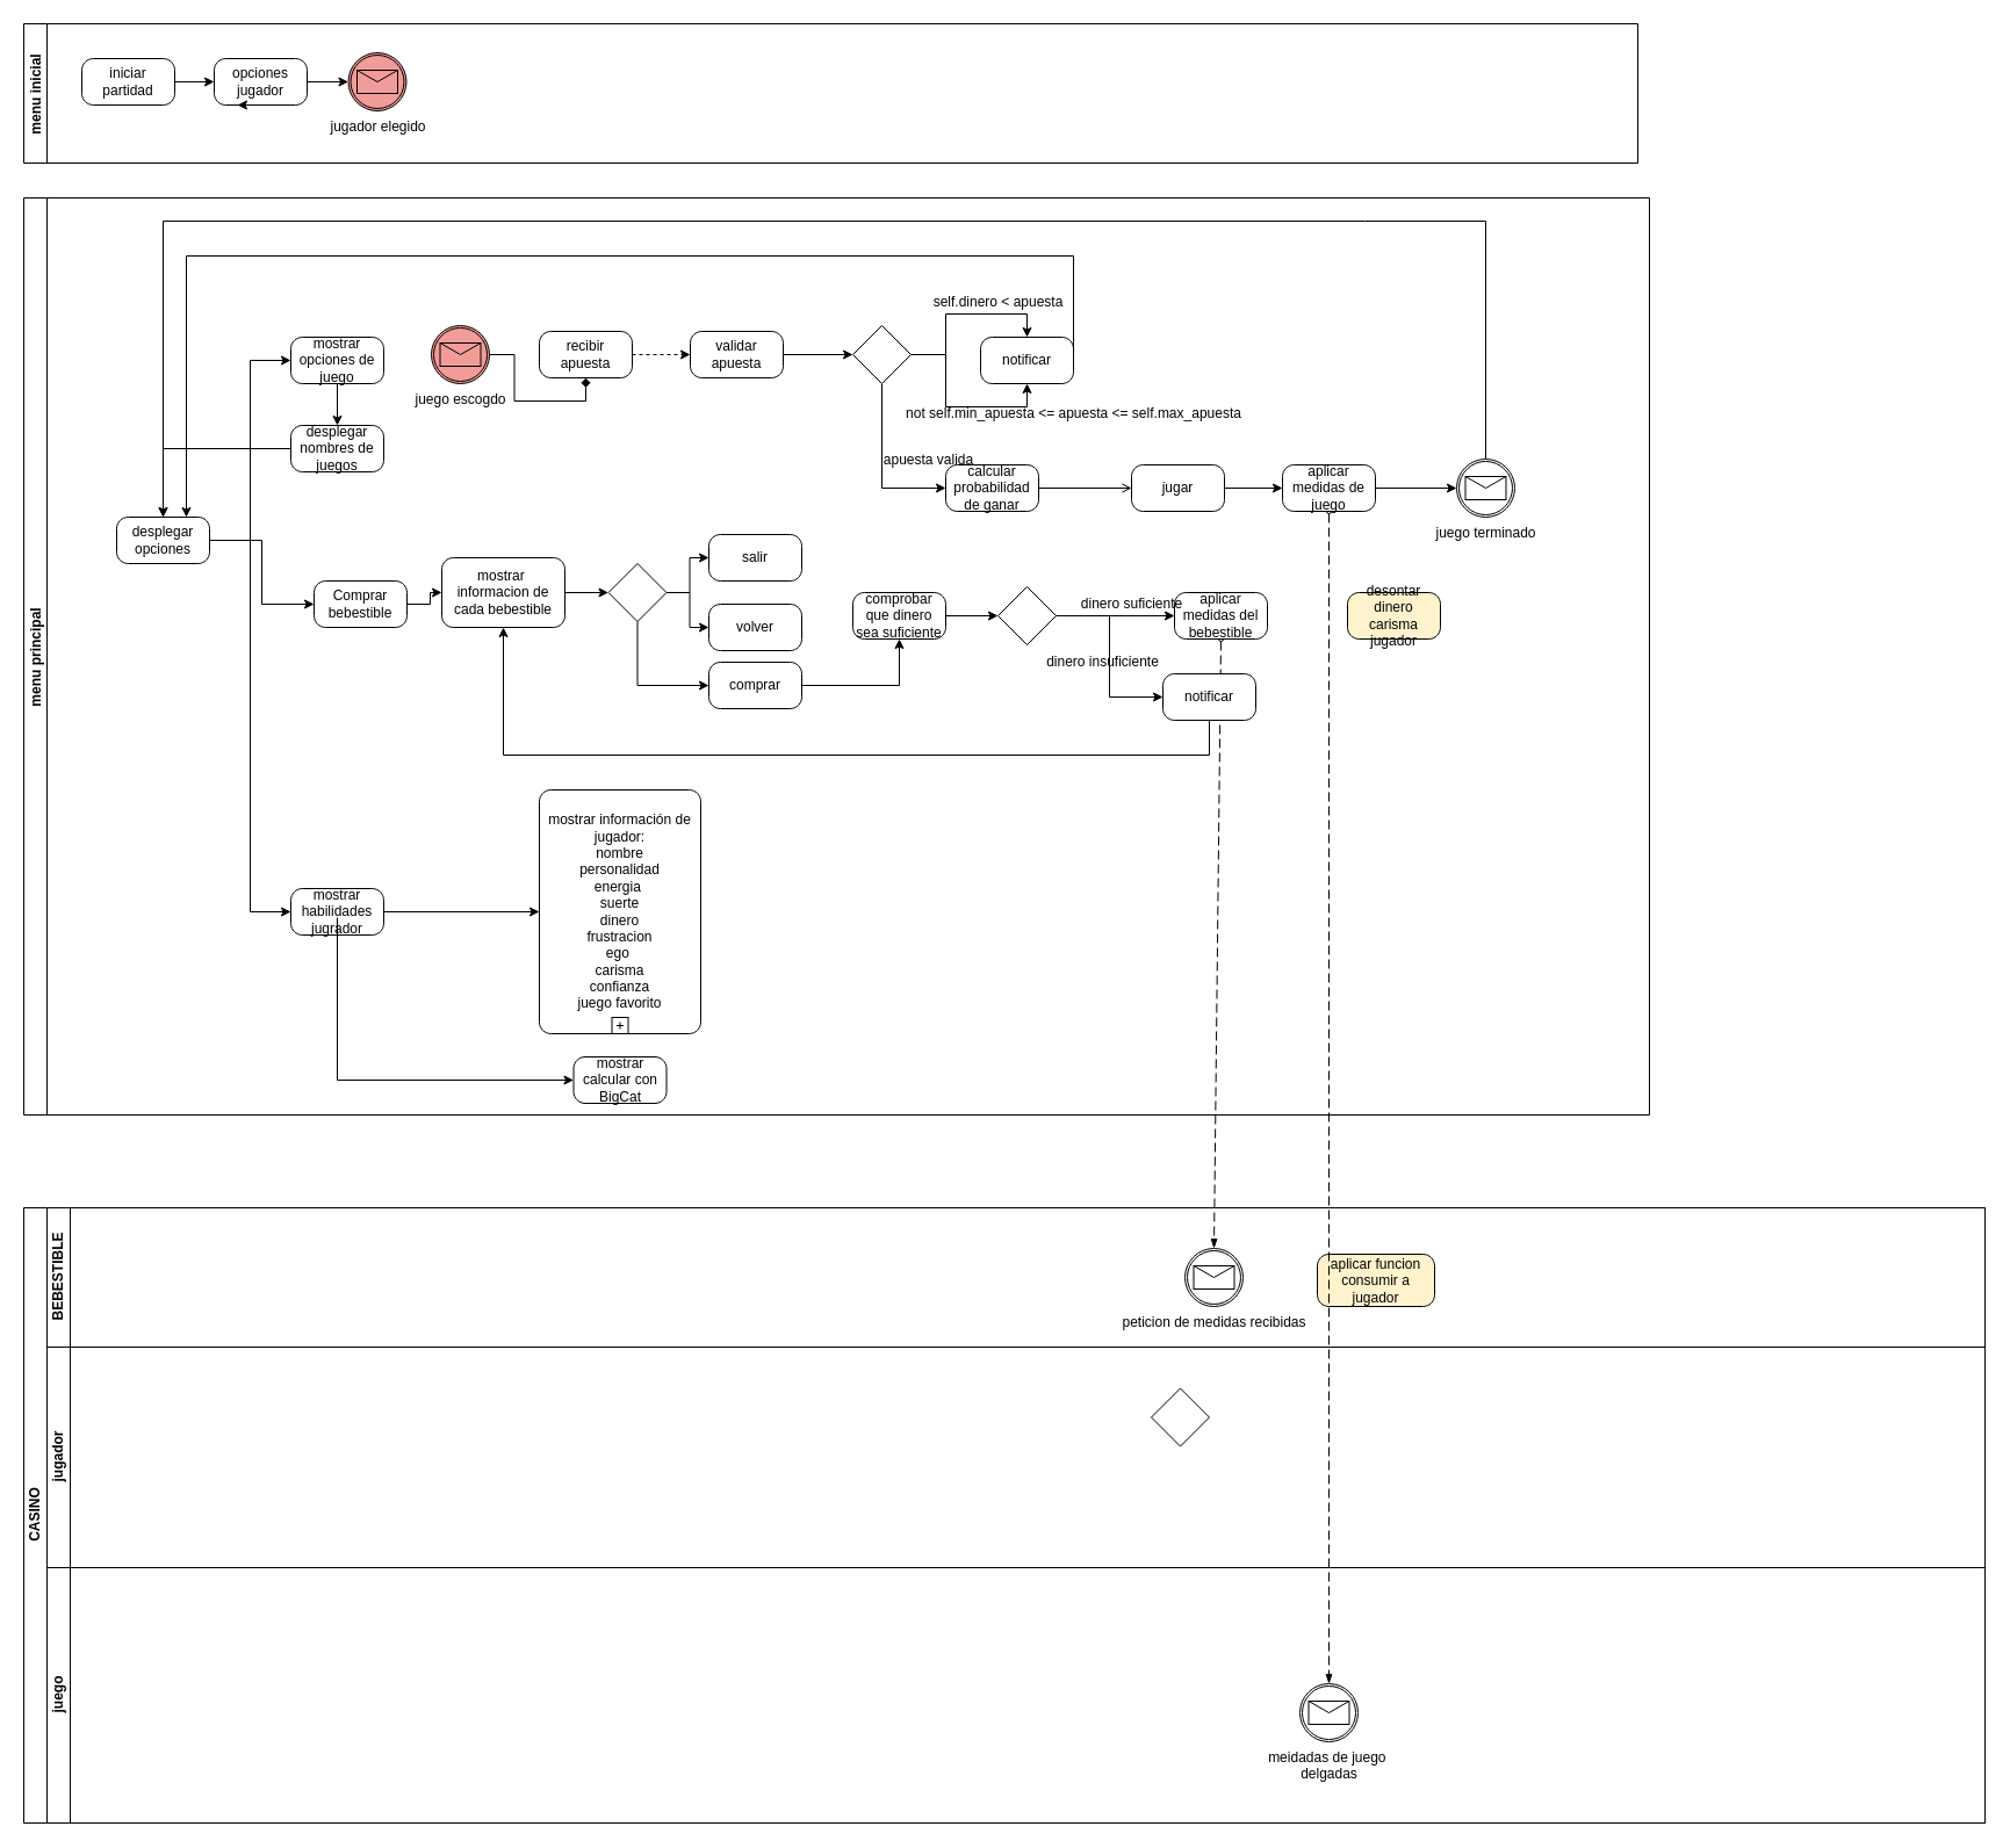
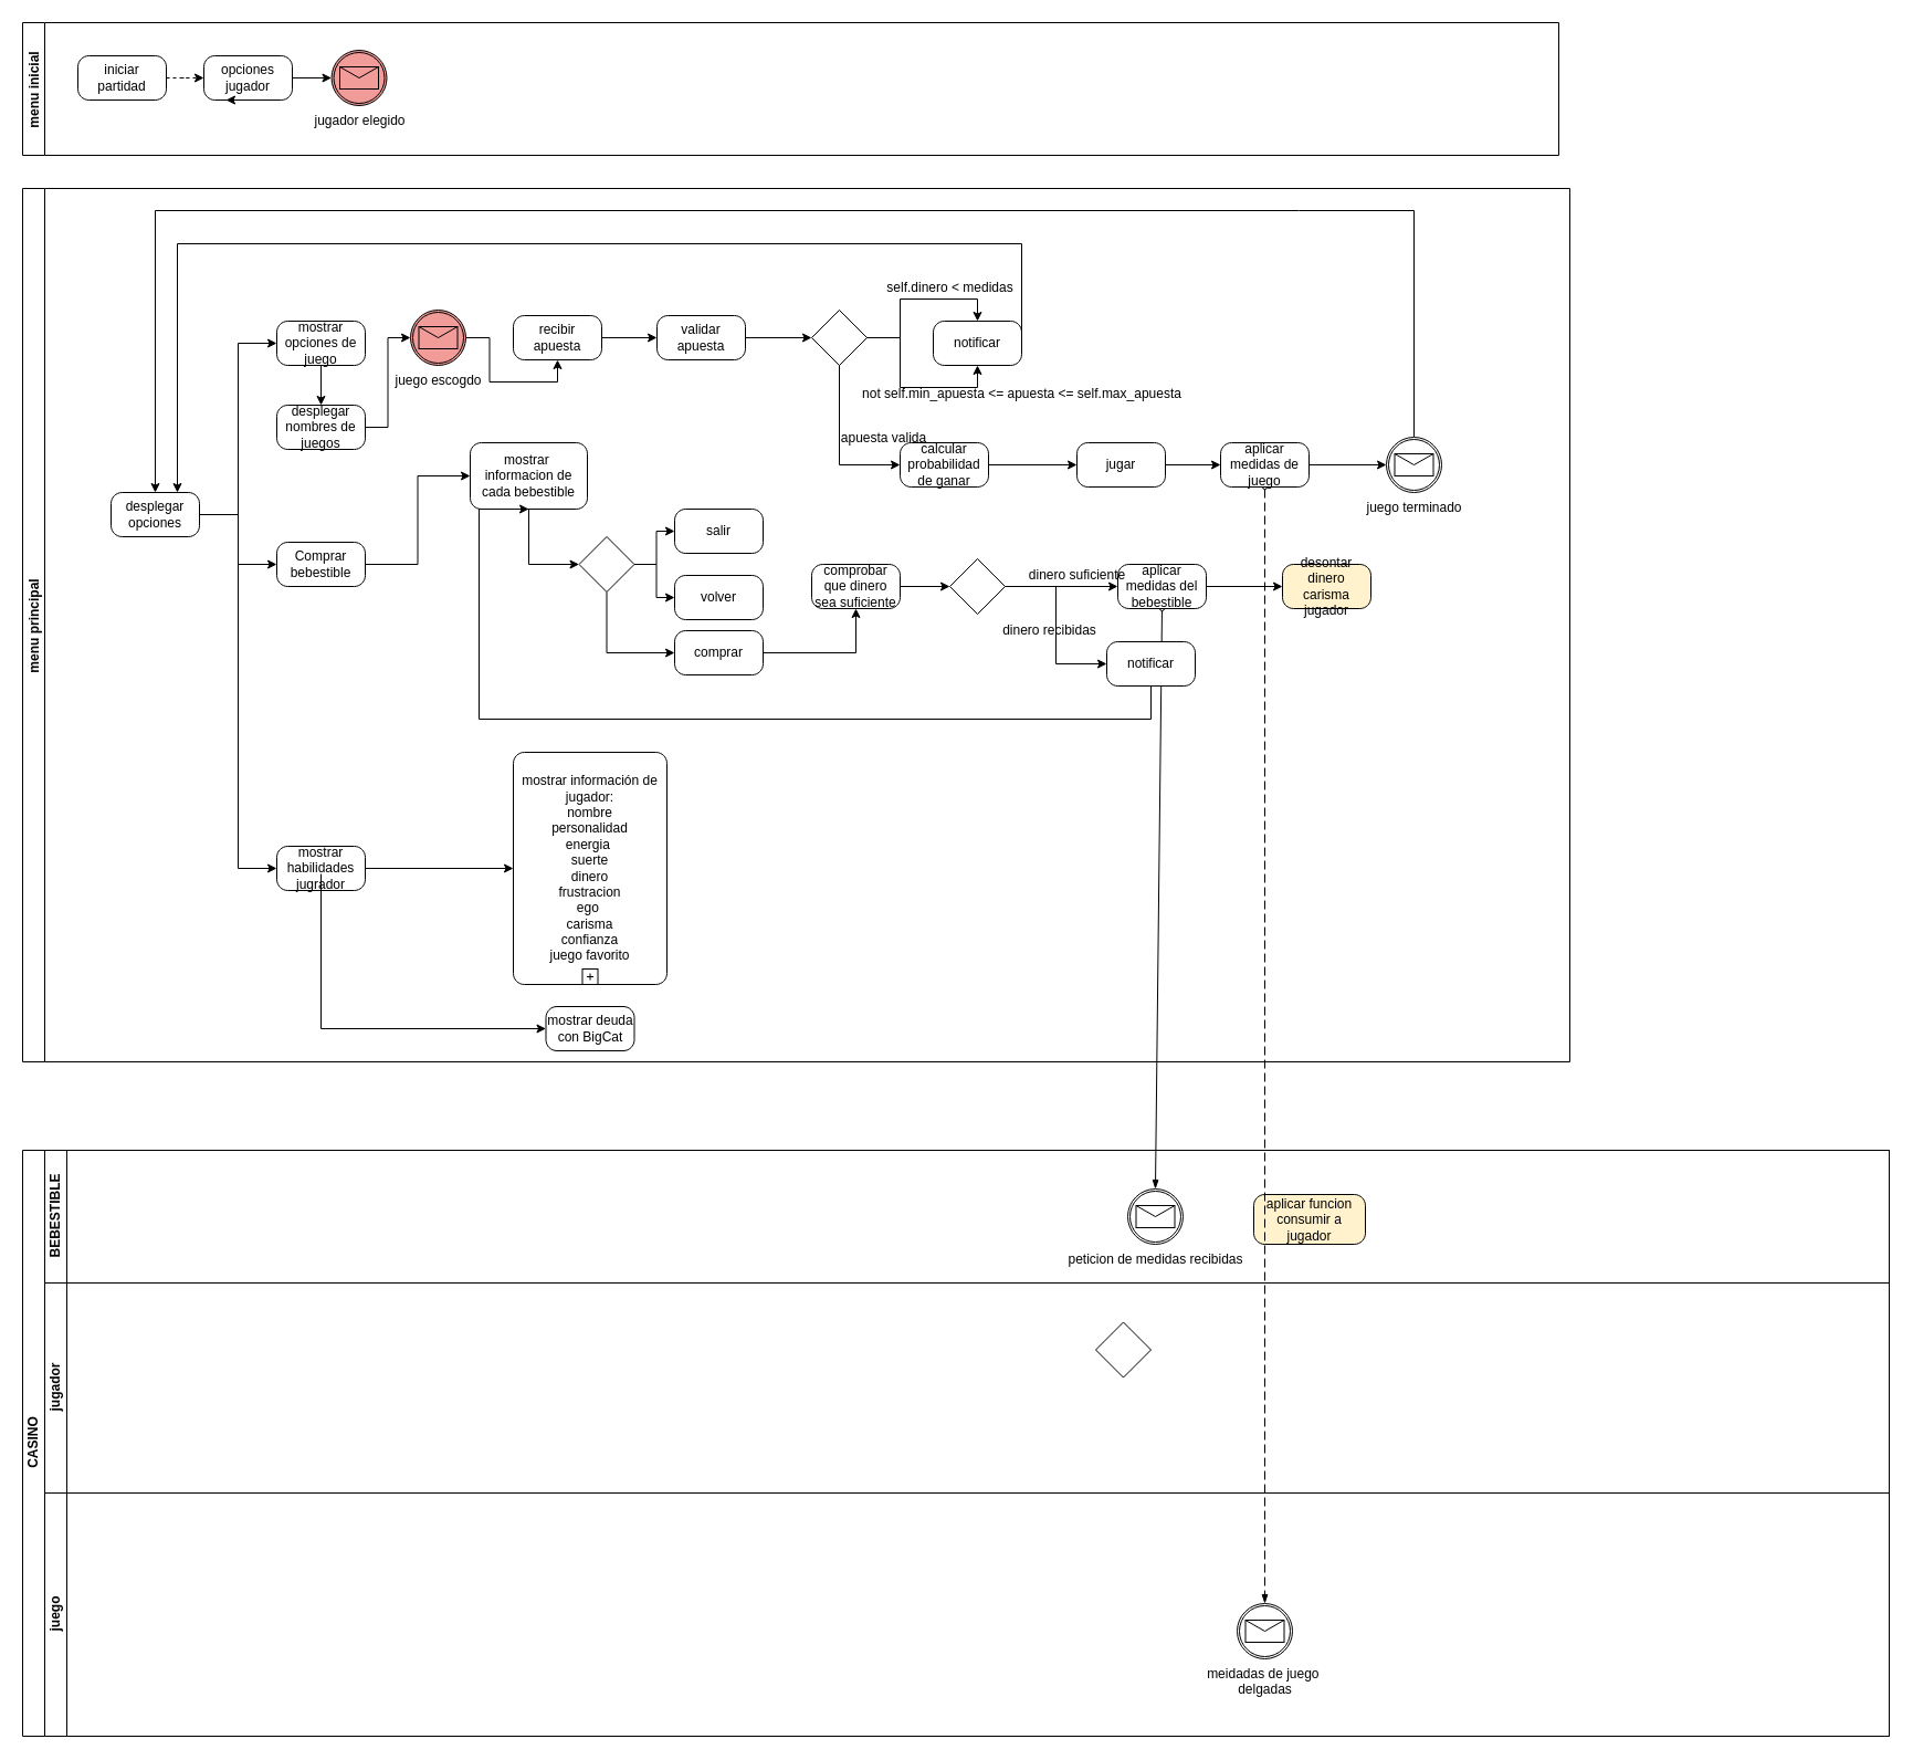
- <mxCell id="77" value="" style="edgeStyle=orthogonalEdgeStyle;rounded=0;orthogonalLoop=1;jettySize=auto;html=1;" edge="1" parent="73" source="74" target="75"><mxGeometry relative="1" as="geometry" /></mxCell>
+ <mxCell id="77" value="" style="edgeStyle=orthogonalEdgeStyle;rounded=0;orthogonalLoop=1;jettySize=auto;html=1;dashed=1;" edge="1" parent="73" source="74" target="75"><mxGeometry relative="1" as="geometry" /></mxCell>
- <mxCell id="33" value="self.dinero &amp;lt; apuesta" style="text;html=1;align=center;verticalAlign=middle;resizable=0;points=[];autosize=1;strokeColor=none;fillColor=none;" vertex="1" parent="12"><mxGeometry x="774" y="80" width="130" height="20" as="geometry" /></mxCell>
+ <mxCell id="33" value="self.dinero &amp;lt; medidas" style="text;html=1;align=center;verticalAlign=middle;resizable=0;points=[];autosize=1;strokeColor=none;fillColor=none;" vertex="1" parent="12"><mxGeometry x="774" y="80" width="130" height="20" as="geometry" /></mxCell>
- <mxCell id="25" style="edgeStyle=orthogonalEdgeStyle;rounded=0;orthogonalLoop=1;jettySize=auto;html=1;entryX=0;entryY=0.5;entryDx=0;entryDy=0;entryPerimeter=0;dashed=1;" edge="1" parent="12" source="22" target="24"><mxGeometry relative="1" as="geometry" /></mxCell>
+ <mxCell id="25" style="edgeStyle=orthogonalEdgeStyle;rounded=0;orthogonalLoop=1;jettySize=auto;html=1;entryX=0;entryY=0.5;entryDx=0;entryDy=0;entryPerimeter=0;" edge="1" parent="12" source="22" target="24"><mxGeometry relative="1" as="geometry" /></mxCell>
- <mxCell id="23" style="edgeStyle=orthogonalEdgeStyle;rounded=0;orthogonalLoop=1;jettySize=auto;html=1;entryX=0.5;entryY=1;entryDx=0;entryDy=0;entryPerimeter=0;endArrow=diamond;" edge="1" parent="12" source="20" target="22"><mxGeometry relative="1" as="geometry" /></mxCell>
+ <mxCell id="23" style="edgeStyle=orthogonalEdgeStyle;rounded=0;orthogonalLoop=1;jettySize=auto;html=1;entryX=0.5;entryY=1;entryDx=0;entryDy=0;entryPerimeter=0;" edge="1" parent="12" source="20" target="22"><mxGeometry relative="1" as="geometry" /></mxCell>
- <mxCell id="21" style="edgeStyle=orthogonalEdgeStyle;rounded=0;orthogonalLoop=1;jettySize=auto;html=1;" edge="1" parent="12" source="18" target="16"><mxGeometry relative="1" as="geometry" /></mxCell>
+ <mxCell id="21" style="edgeStyle=orthogonalEdgeStyle;rounded=0;orthogonalLoop=1;jettySize=auto;html=1;entryX=0;entryY=0.5;entryDx=0;entryDy=0;entryPerimeter=0;" edge="1" parent="12" source="18" target="20"><mxGeometry relative="1" as="geometry" /></mxCell>
- <mxCell id="37" value="" style="edgeStyle=orthogonalEdgeStyle;rounded=0;orthogonalLoop=1;jettySize=auto;html=1;endArrow=open;" edge="1" parent="12" source="31" target="36"><mxGeometry relative="1" as="geometry" /></mxCell>
+ <mxCell id="37" value="" style="edgeStyle=orthogonalEdgeStyle;rounded=0;orthogonalLoop=1;jettySize=auto;html=1;" edge="1" parent="12" source="31" target="36"><mxGeometry relative="1" as="geometry" /></mxCell>
- <mxCell id="46" value="mostrar  informacion de cada bebestible" style="points=[[0.25,0,0],[0.5,0,0],[0.75,0,0],[1,0.25,0],[1,0.5,0],[1,0.75,0],[0.75,1,0],[0.5,1,0],[0.25,1,0],[0,0.75,0],[0,0.5,0],[0,0.25,0]];shape=mxgraph.bpmn.task;whiteSpace=wrap;rectStyle=rounded;size=10;taskMarker=abstract;" vertex="1" parent="12"><mxGeometry x="360" y="310" width="106" height="60" as="geometry" /></mxCell>
+ <mxCell id="46" value="mostrar  informacion de cada bebestible" style="points=[[0.25,0,0],[0.5,0,0],[0.75,0,0],[1,0.25,0],[1,0.5,0],[1,0.75,0],[0.75,1,0],[0.5,1,0],[0.25,1,0],[0,0.75,0],[0,0.5,0],[0,0.25,0]];shape=mxgraph.bpmn.task;whiteSpace=wrap;rectStyle=rounded;size=10;taskMarker=abstract;" vertex="1" parent="12"><mxGeometry x="405" y="230" width="106" height="60" as="geometry" /></mxCell>
- <mxCell id="44" value="Comprar bebestible" style="points=[[0.25,0,0],[0.5,0,0],[0.75,0,0],[1,0.25,0],[1,0.5,0],[1,0.75,0],[0.75,1,0],[0.5,1,0],[0.25,1,0],[0,0.75,0],[0,0.5,0],[0,0.25,0]];shape=mxgraph.bpmn.task;whiteSpace=wrap;rectStyle=rounded;size=10;taskMarker=abstract;" vertex="1" parent="12"><mxGeometry x="250" y="330" width="80" height="40" as="geometry" /></mxCell>
+ <mxCell id="44" value="Comprar bebestible" style="points=[[0.25,0,0],[0.5,0,0],[0.75,0,0],[1,0.25,0],[1,0.5,0],[1,0.75,0],[0.75,1,0],[0.5,1,0],[0.25,1,0],[0,0.75,0],[0,0.5,0],[0,0.25,0]];shape=mxgraph.bpmn.task;whiteSpace=wrap;rectStyle=rounded;size=10;taskMarker=abstract;" vertex="1" parent="12"><mxGeometry x="230" y="320" width="80" height="40" as="geometry" /></mxCell>
+ <mxCell id="64" style="edgeStyle=orthogonalEdgeStyle;rounded=0;orthogonalLoop=1;jettySize=auto;html=1;entryX=0;entryY=0.5;entryDx=0;entryDy=0;entryPerimeter=0;" edge="1" parent="12" source="62" target="63"><mxGeometry relative="1" as="geometry" /></mxCell>
- <mxCell id="72" value="dinero insuficiente" style="text;html=1;align=center;verticalAlign=middle;resizable=0;points=[];autosize=1;strokeColor=none;fillColor=none;" vertex="1" parent="12"><mxGeometry x="874" y="390" width="110" height="20" as="geometry" /></mxCell>
+ <mxCell id="72" value="dinero recibidas" style="text;html=1;align=center;verticalAlign=middle;resizable=0;points=[];autosize=1;strokeColor=none;fillColor=none;" vertex="1" parent="12"><mxGeometry x="874" y="390" width="110" height="20" as="geometry" /></mxCell>
- <mxCell id="10" value="" style="dashed=1;dashPattern=8 4;endArrow=blockThin;endFill=1;startArrow=oval;startFill=0;endSize=6;startSize=4;rounded=0;exitX=0.5;exitY=1;exitDx=0;exitDy=0;exitPerimeter=0;entryX=0.5;entryY=0;entryDx=0;entryDy=0;entryPerimeter=0;" edge="1" parent="1" source="62" target="4"><mxGeometry width="160" relative="1" as="geometry"><mxPoint x="430" y="830" as="sourcePoint" /><mxPoint x="590" y="830" as="targetPoint" /></mxGeometry></mxCell>
+ <mxCell id="10" value="" style="dashed=0;dashPattern=8 4;endArrow=blockThin;endFill=1;startArrow=oval;startFill=0;endSize=6;startSize=4;rounded=0;exitX=0.5;exitY=1;exitDx=0;exitDy=0;exitPerimeter=0;entryX=0.5;entryY=0;entryDx=0;entryDy=0;entryPerimeter=0;" edge="1" parent="1" source="62" target="4"><mxGeometry width="160" relative="1" as="geometry"><mxPoint x="430" y="830" as="sourcePoint" /><mxPoint x="590" y="830" as="targetPoint" /></mxGeometry></mxCell>
- <mxCell id="70" value="mostrar calcular con BigCat" style="points=[[0.25,0,0],[0.5,0,0],[0.75,0,0],[1,0.25,0],[1,0.5,0],[1,0.75,0],[0.75,1,0],[0.5,1,0],[0.25,1,0],[0,0.75,0],[0,0.5,0],[0,0.25,0]];shape=mxgraph.bpmn.task;whiteSpace=wrap;rectStyle=rounded;size=10;taskMarker=abstract;" vertex="1" parent="12"><mxGeometry x="473.5" y="740" width="80" height="40" as="geometry" /></mxCell>
+ <mxCell id="70" value="mostrar deuda con BigCat" style="points=[[0.25,0,0],[0.5,0,0],[0.75,0,0],[1,0.25,0],[1,0.5,0],[1,0.75,0],[0.75,1,0],[0.5,1,0],[0.25,1,0],[0,0.75,0],[0,0.5,0],[0,0.25,0]];shape=mxgraph.bpmn.task;whiteSpace=wrap;rectStyle=rounded;size=10;taskMarker=abstract;" vertex="1" parent="12"><mxGeometry x="473.5" y="740" width="80" height="40" as="geometry" /></mxCell>
